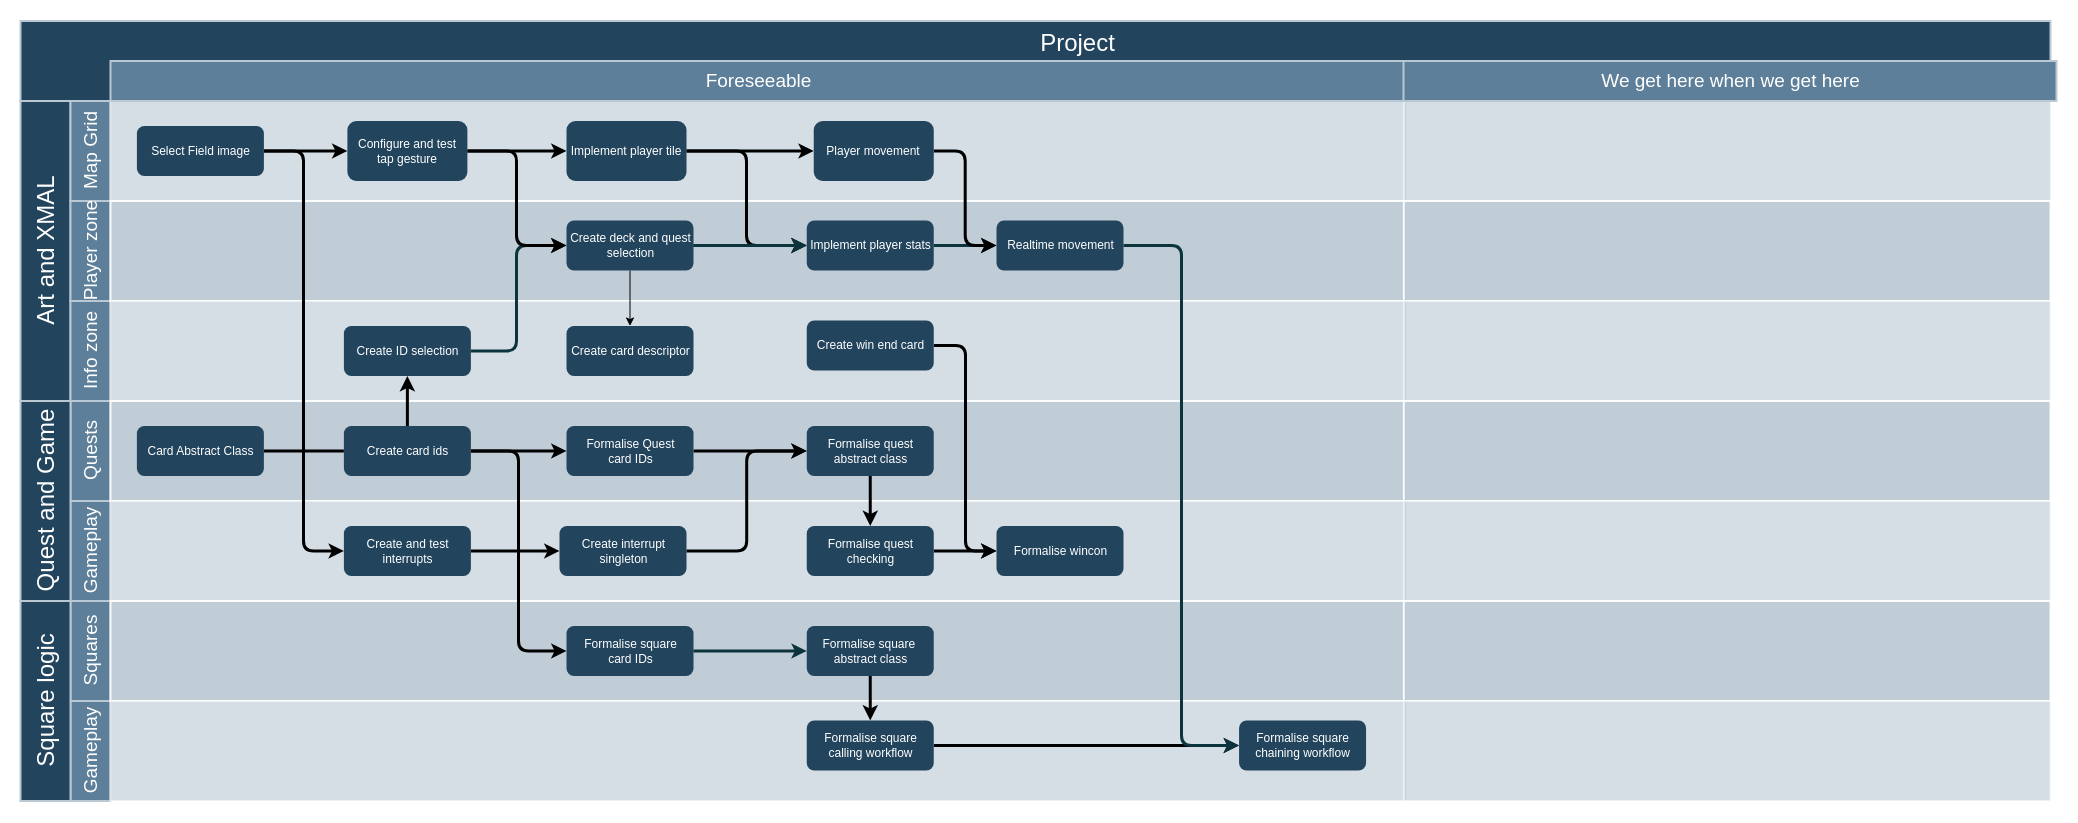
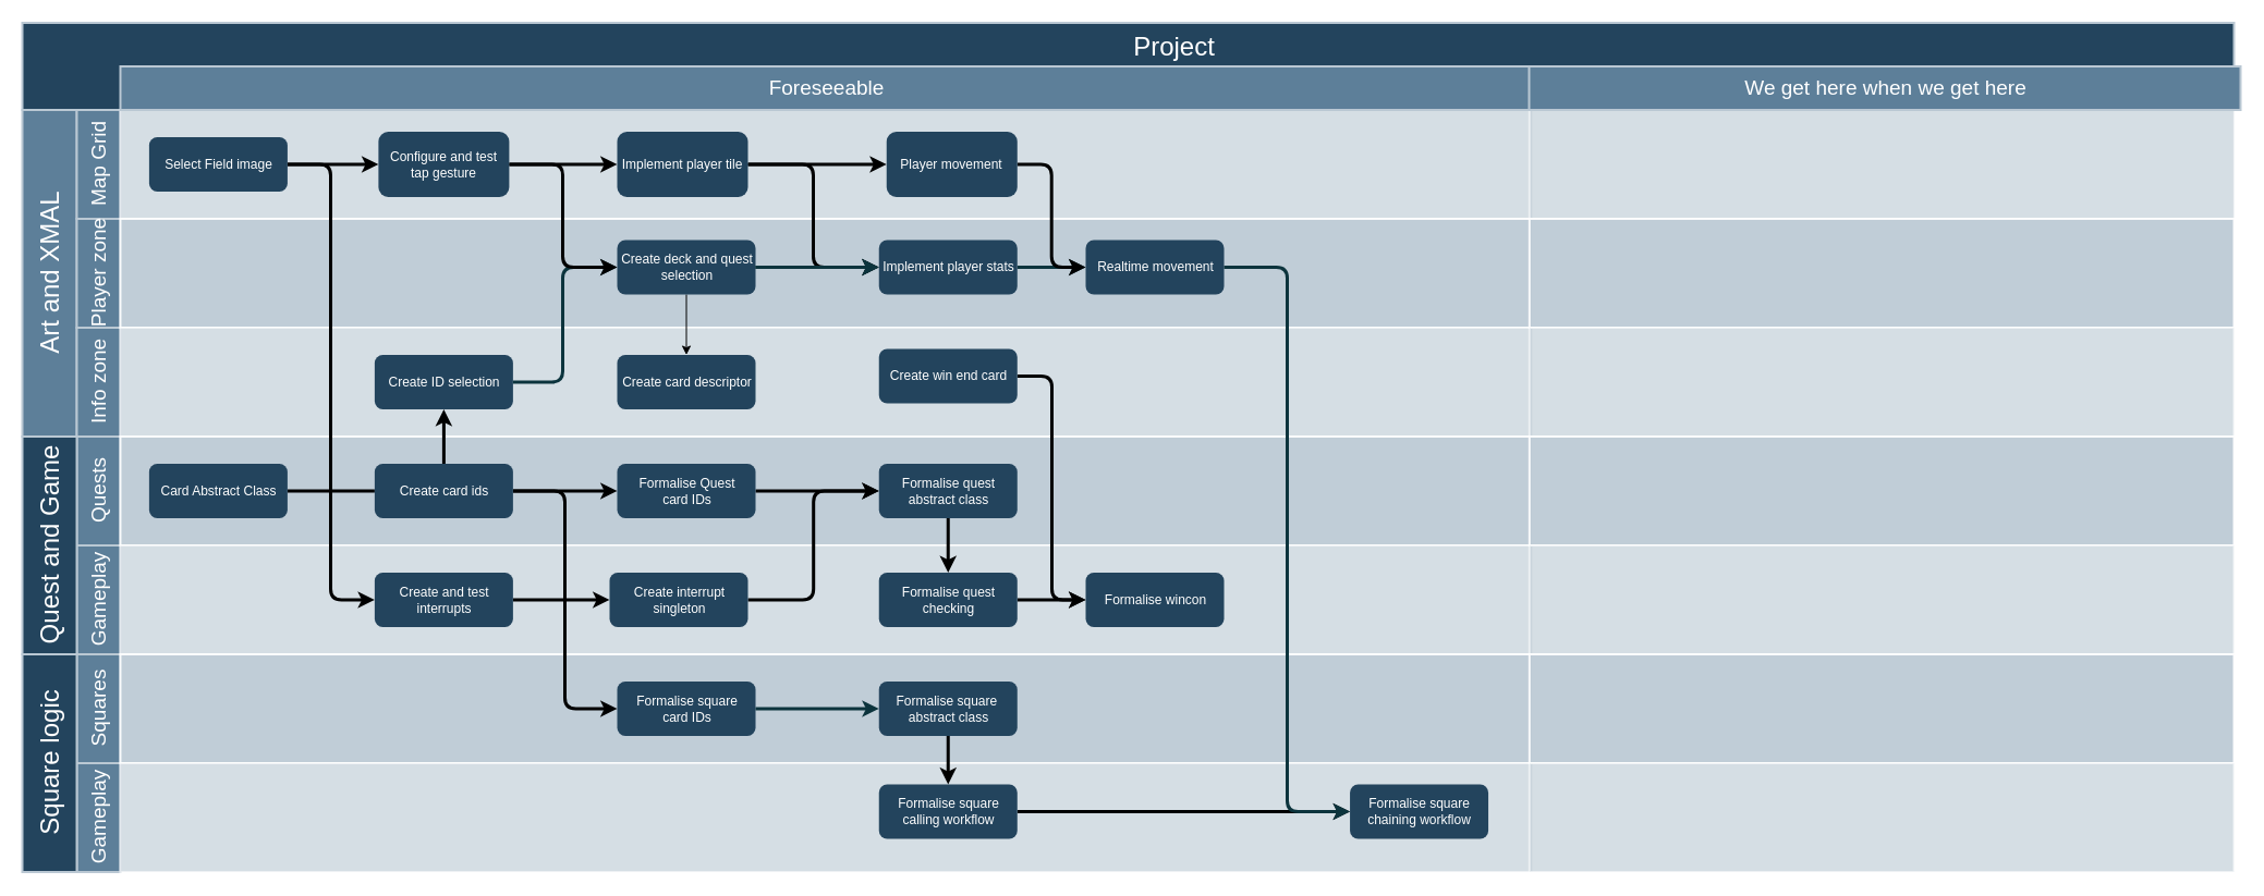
- <mxCell id="3" value="Art and XMAL" style="strokeColor=#BAC8D3;fillColor=#23445D;fontSize=24;strokeWidth=2;horizontal=0;fontFamily=Helvetica;html=1;fontColor=#FFFFFF;fontStyle=0" parent="1" vertex="1"><mxGeometry x="20" y="100.5" width="50" height="300" as="geometry" /></mxCell>
+ <mxCell id="3" value="Art and XMAL" style="strokeColor=#BAC8D3;fillColor=#5d7f99;fontSize=24;strokeWidth=2;horizontal=0;fontFamily=Helvetica;html=1;fontColor=#FFFFFF;fontStyle=0;" parent="1" vertex="1"><mxGeometry x="20" y="100.5" width="50" height="300" as="geometry" /></mxCell>
